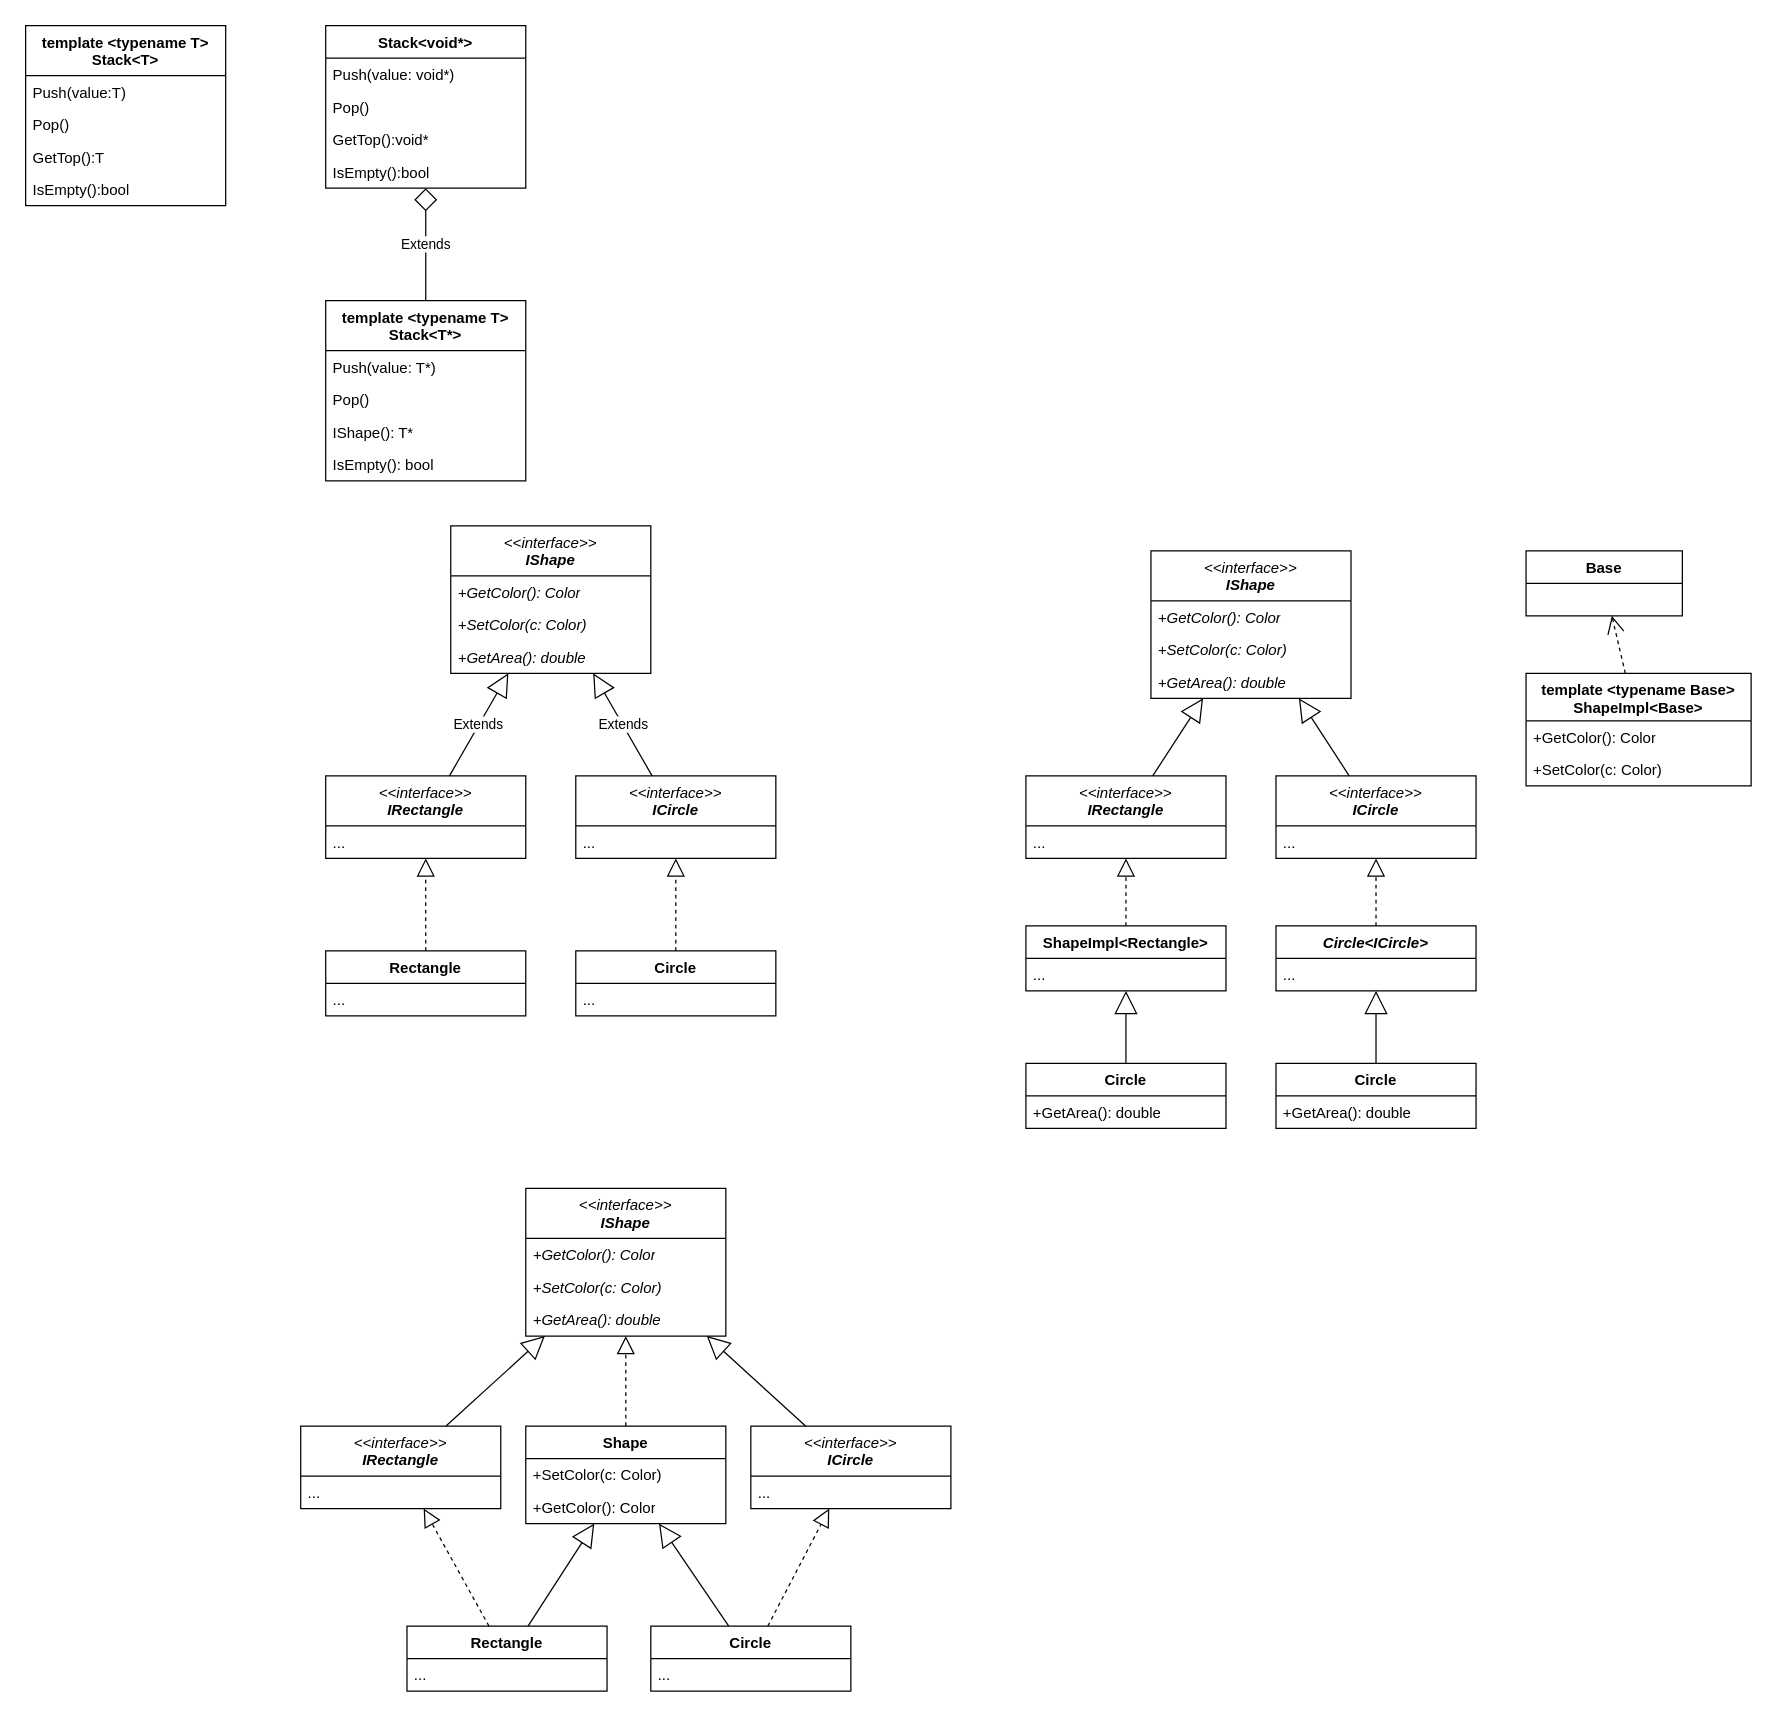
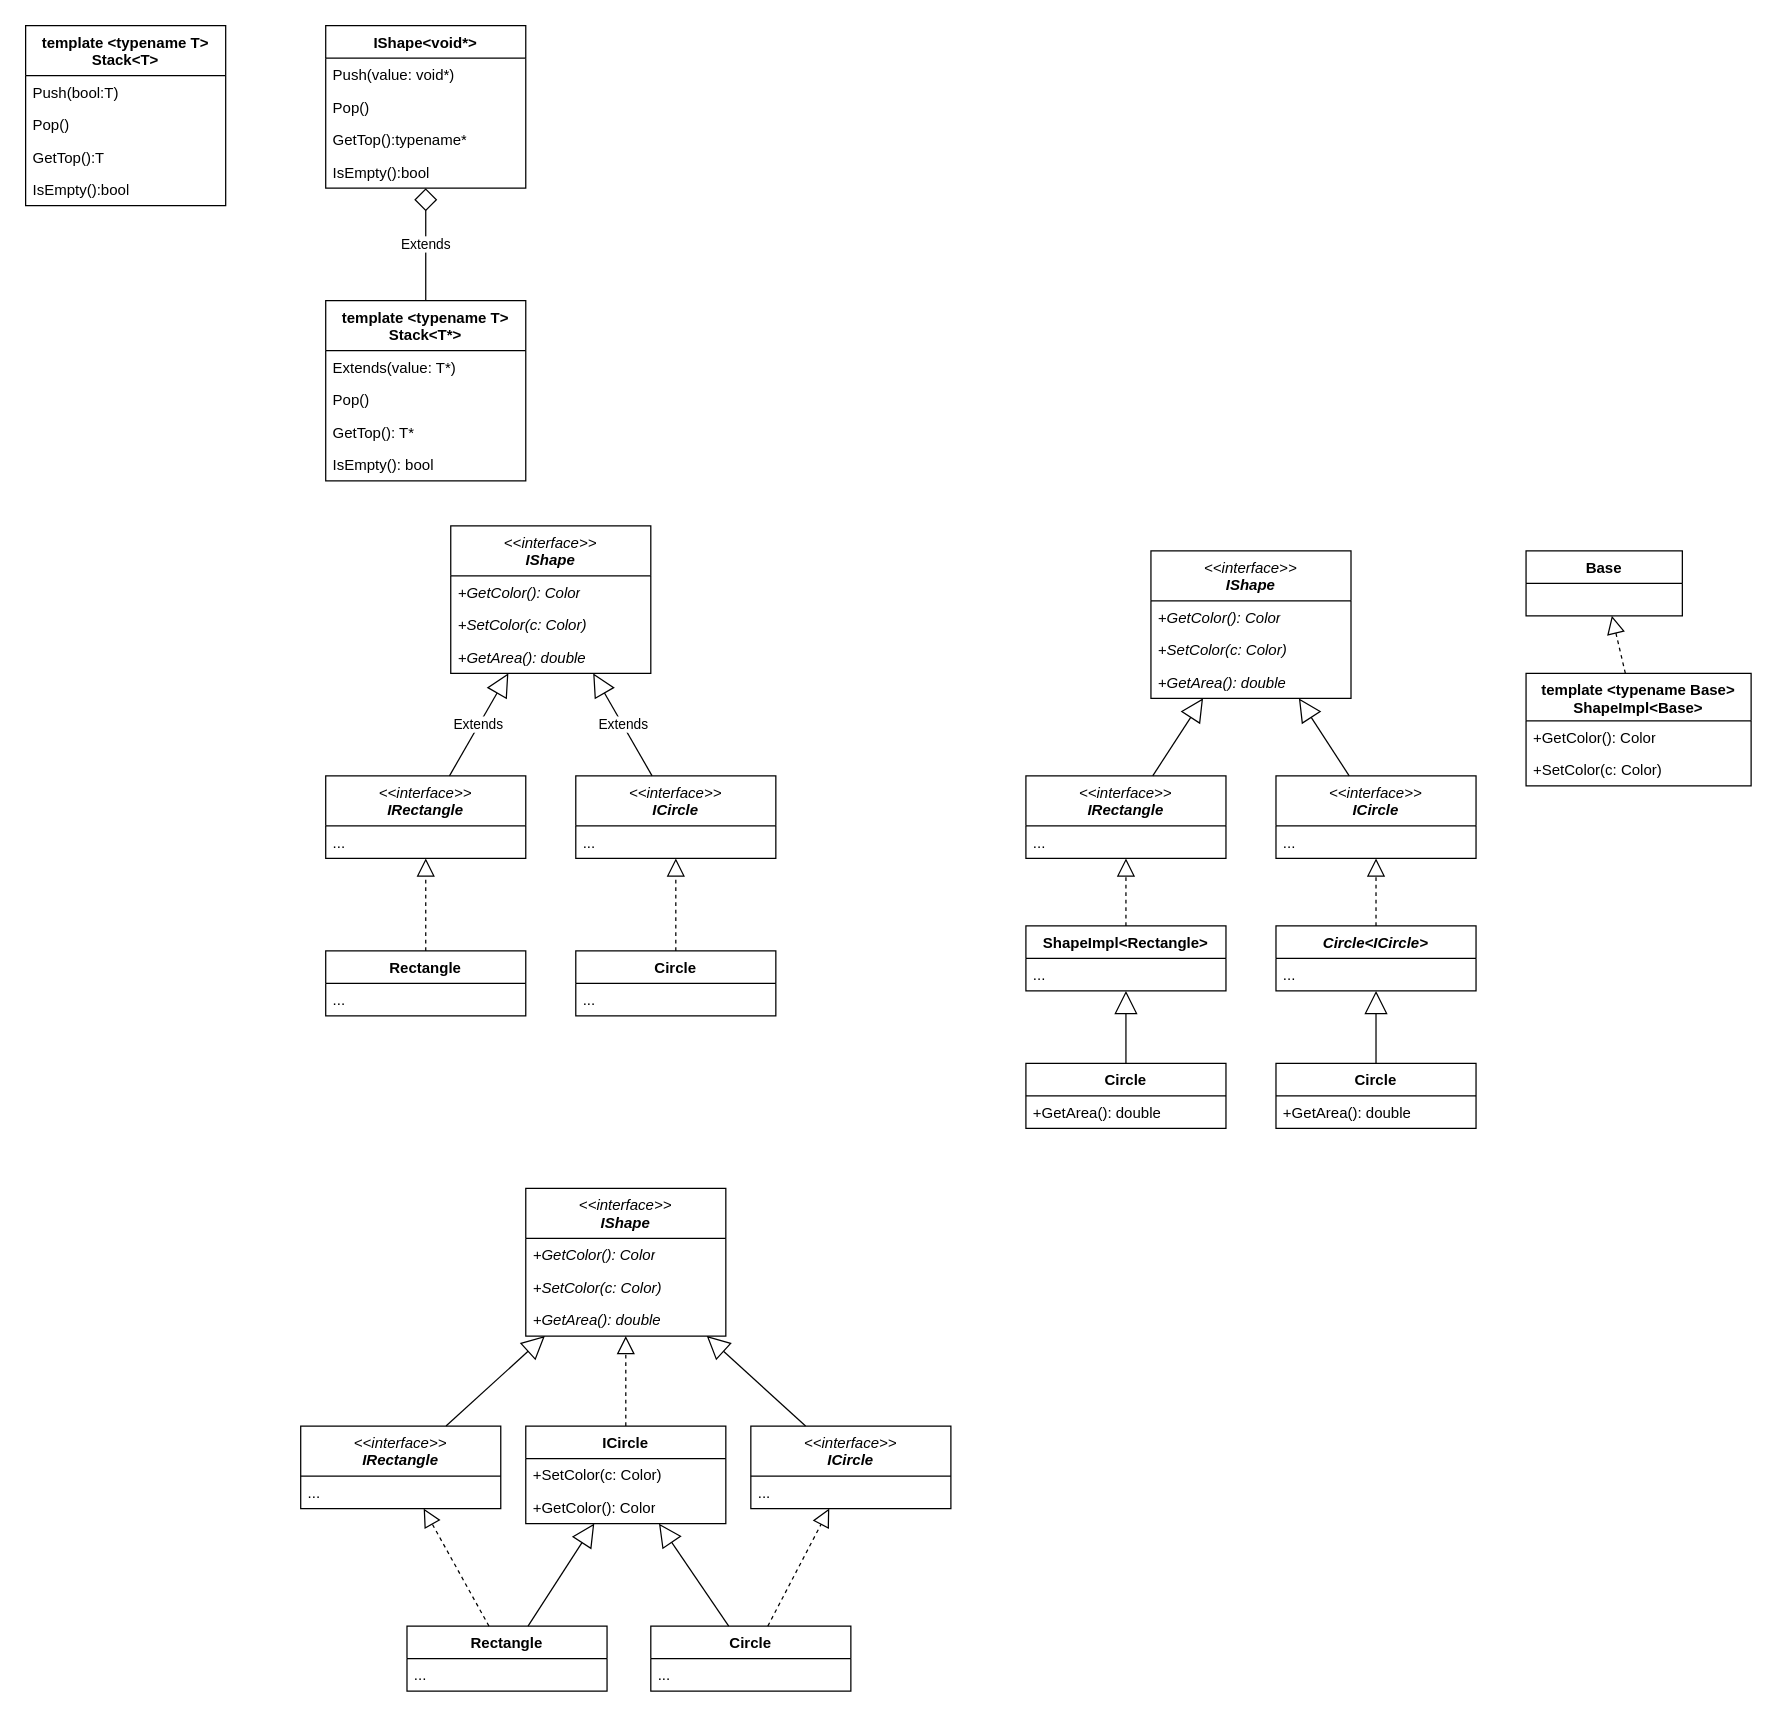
- <mxCell id="7" value="Stack&amp;lt;void*&amp;gt;" style="swimlane;fontStyle=1;align=center;verticalAlign=top;childLayout=stackLayout;horizontal=1;startSize=26;horizontalStack=0;resizeParent=1;resizeParentMax=0;resizeLast=0;collapsible=1;marginBottom=0;whiteSpace=wrap;html=1;" vertex="1" parent="1"><mxGeometry x="260" y="20" width="160" height="130" as="geometry" /></mxCell>
+ <mxCell id="7" value="IShape&amp;lt;void*&amp;gt;" style="swimlane;fontStyle=1;align=center;verticalAlign=top;childLayout=stackLayout;horizontal=1;startSize=26;horizontalStack=0;resizeParent=1;resizeParentMax=0;resizeLast=0;collapsible=1;marginBottom=0;whiteSpace=wrap;html=1;" vertex="1" parent="1"><mxGeometry x="260" y="20" width="160" height="130" as="geometry" /></mxCell>
- <mxCell id="3" value="Push(value:T)" style="text;strokeColor=none;fillColor=none;align=left;verticalAlign=top;spacingLeft=4;spacingRight=4;overflow=hidden;rotatable=0;points=[[0,0.5],[1,0.5]];portConstraint=eastwest;whiteSpace=wrap;html=1;" vertex="1" parent="2"><mxGeometry y="40" width="160" height="26" as="geometry" /></mxCell>
+ <mxCell id="3" value="Push(bool:T)" style="text;strokeColor=none;fillColor=none;align=left;verticalAlign=top;spacingLeft=4;spacingRight=4;overflow=hidden;rotatable=0;points=[[0,0.5],[1,0.5]];portConstraint=eastwest;whiteSpace=wrap;html=1;" vertex="1" parent="2"><mxGeometry y="40" width="160" height="26" as="geometry" /></mxCell>
- <mxCell id="10" value="GetTop():void*" style="text;strokeColor=none;fillColor=none;align=left;verticalAlign=top;spacingLeft=4;spacingRight=4;overflow=hidden;rotatable=0;points=[[0,0.5],[1,0.5]];portConstraint=eastwest;whiteSpace=wrap;html=1;" vertex="1" parent="7"><mxGeometry y="78" width="160" height="26" as="geometry" /></mxCell>
+ <mxCell id="10" value="GetTop():typename*" style="text;strokeColor=none;fillColor=none;align=left;verticalAlign=top;spacingLeft=4;spacingRight=4;overflow=hidden;rotatable=0;points=[[0,0.5],[1,0.5]];portConstraint=eastwest;whiteSpace=wrap;html=1;" vertex="1" parent="7"><mxGeometry y="78" width="160" height="26" as="geometry" /></mxCell>
- <mxCell id="13" value="Push(value: T*)" style="text;strokeColor=none;fillColor=none;align=left;verticalAlign=top;spacingLeft=4;spacingRight=4;overflow=hidden;rotatable=0;points=[[0,0.5],[1,0.5]];portConstraint=eastwest;whiteSpace=wrap;html=1;" vertex="1" parent="12"><mxGeometry y="40" width="160" height="26" as="geometry" /></mxCell>
+ <mxCell id="13" value="Extends(value: T*)" style="text;strokeColor=none;fillColor=none;align=left;verticalAlign=top;spacingLeft=4;spacingRight=4;overflow=hidden;rotatable=0;points=[[0,0.5],[1,0.5]];portConstraint=eastwest;whiteSpace=wrap;html=1;" vertex="1" parent="12"><mxGeometry y="40" width="160" height="26" as="geometry" /></mxCell>
- <mxCell id="15" value="IShape(): T*" style="text;strokeColor=none;fillColor=none;align=left;verticalAlign=top;spacingLeft=4;spacingRight=4;overflow=hidden;rotatable=0;points=[[0,0.5],[1,0.5]];portConstraint=eastwest;whiteSpace=wrap;html=1;" vertex="1" parent="12"><mxGeometry y="92" width="160" height="26" as="geometry" /></mxCell>
+ <mxCell id="15" value="GetTop(): T*" style="text;strokeColor=none;fillColor=none;align=left;verticalAlign=top;spacingLeft=4;spacingRight=4;overflow=hidden;rotatable=0;points=[[0,0.5],[1,0.5]];portConstraint=eastwest;whiteSpace=wrap;html=1;" vertex="1" parent="12"><mxGeometry y="92" width="160" height="26" as="geometry" /></mxCell>
- <mxCell id="54" value="" style="endArrow=open;dashed=1;endFill=0;endSize=12;html=1;rounded=0;" edge="1" parent="1" source="50" target="53"><mxGeometry width="160" relative="1" as="geometry"><mxPoint x="1230" y="590" as="sourcePoint" /><mxPoint x="1390" y="590" as="targetPoint" /></mxGeometry></mxCell>
+ <mxCell id="54" value="" style="endArrow=block;dashed=1;endFill=0;endSize=12;html=1;rounded=0;" edge="1" parent="1" source="50" target="53"><mxGeometry width="160" relative="1" as="geometry"><mxPoint x="1230" y="590" as="sourcePoint" /><mxPoint x="1390" y="590" as="targetPoint" /></mxGeometry></mxCell>
- <mxCell id="77" value="Shape" style="swimlane;fontStyle=1;align=center;verticalAlign=top;childLayout=stackLayout;horizontal=1;startSize=26;horizontalStack=0;resizeParent=1;resizeParentMax=0;resizeLast=0;collapsible=1;marginBottom=0;whiteSpace=wrap;html=1;" vertex="1" parent="1"><mxGeometry x="420" y="1140" width="160" height="78" as="geometry" /></mxCell>
+ <mxCell id="77" value="ICircle" style="swimlane;fontStyle=1;align=center;verticalAlign=top;childLayout=stackLayout;horizontal=1;startSize=26;horizontalStack=0;resizeParent=1;resizeParentMax=0;resizeLast=0;collapsible=1;marginBottom=0;whiteSpace=wrap;html=1;" vertex="1" parent="1"><mxGeometry x="420" y="1140" width="160" height="78" as="geometry" /></mxCell>
